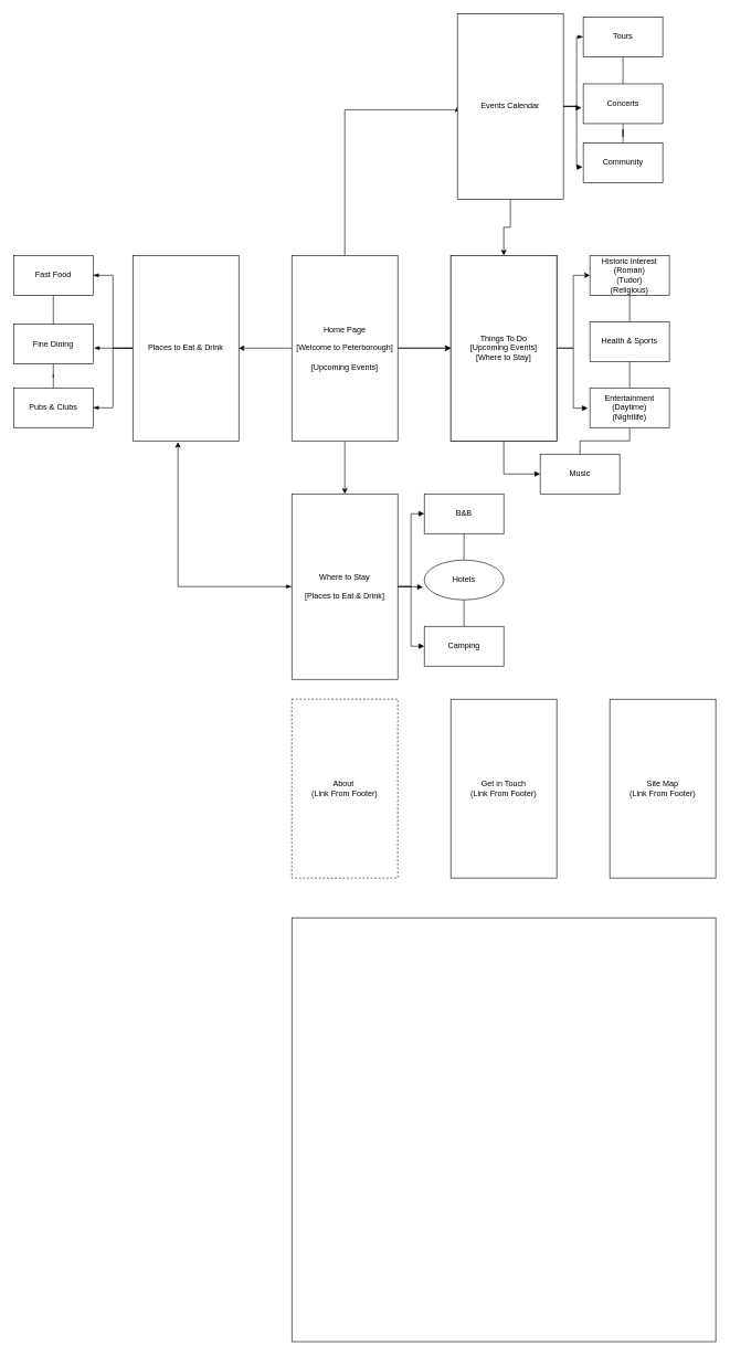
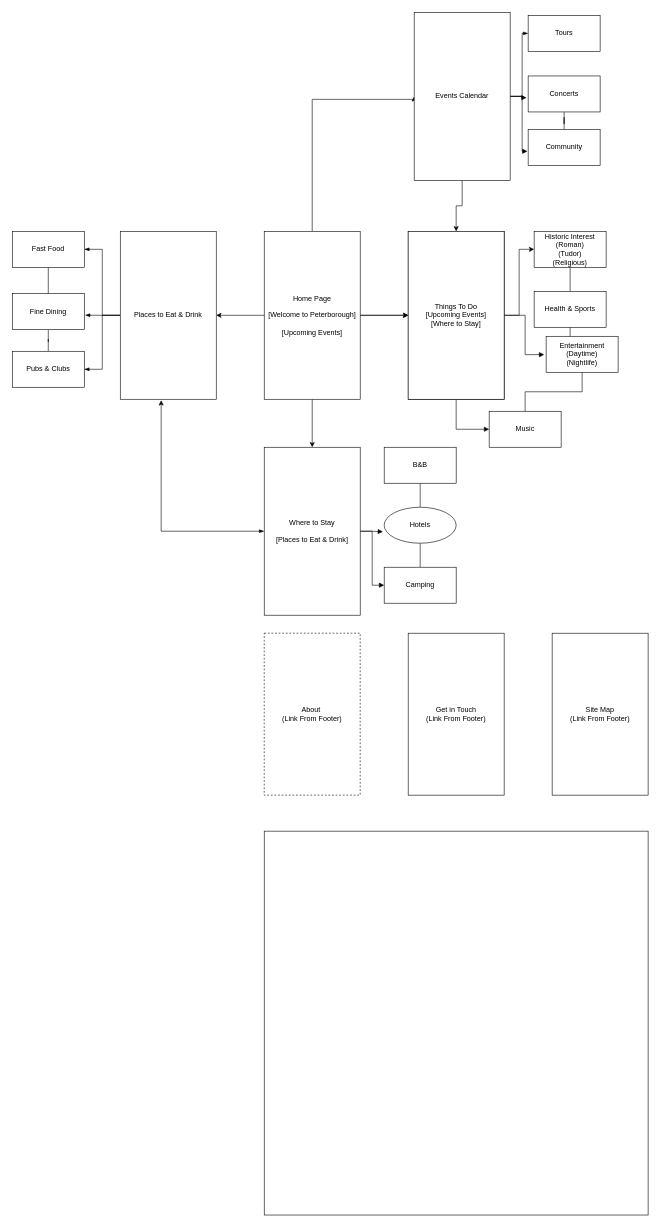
- <mxCell id="48" value="" style="edgeStyle=orthogonalEdgeStyle;rounded=0;orthogonalLoop=1;jettySize=auto;html=1;startArrow=none;startFill=0;endArrow=none;endFill=0;" edge="1" parent="1" source="49" target="51"><mxGeometry relative="1" as="geometry" /></mxCell>
- <mxCell id="36" value="Entertainment&lt;br&gt;(Daytime)&lt;br&gt;(Nightlife)" style="whiteSpace=wrap;html=1;rounded=0;" vertex="1" parent="1"><mxGeometry x="890" y="585" width="120" height="60" as="geometry" /></mxCell>
+ <mxCell id="36" value="Entertainment&lt;br&gt;(Daytime)&lt;br&gt;(Nightlife)" style="whiteSpace=wrap;html=1;rounded=0;" vertex="1" parent="1"><mxGeometry x="910" y="560" width="120" height="60" as="geometry" /></mxCell>
- <mxCell id="14" value="" style="edgeStyle=orthogonalEdgeStyle;rounded=0;orthogonalLoop=1;jettySize=auto;html=1;startArrow=none;startFill=0;endArrow=block;endFill=1;" edge="1" parent="1" source="17" target="38"><mxGeometry relative="1" as="geometry" /></mxCell>
